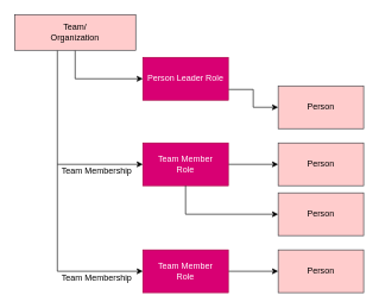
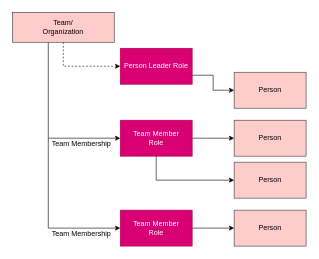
- <mxCell id="4" style="edgeStyle=orthogonalEdgeStyle;rounded=0;orthogonalLoop=1;jettySize=auto;html=1;entryX=0;entryY=0.5;entryDx=0;entryDy=0;exitX=0.5;exitY=1;exitDx=0;exitDy=0;" parent="1" source="6" target="8" edge="1"><mxGeometry relative="1" as="geometry" /></mxCell>
+ <mxCell id="4" style="edgeStyle=orthogonalEdgeStyle;rounded=0;orthogonalLoop=1;jettySize=auto;html=1;entryX=0;entryY=0.5;entryDx=0;entryDy=0;exitX=0.5;exitY=1;exitDx=0;exitDy=0;dashed=1;" parent="1" source="6" target="8" edge="1"><mxGeometry relative="1" as="geometry" /></mxCell>
